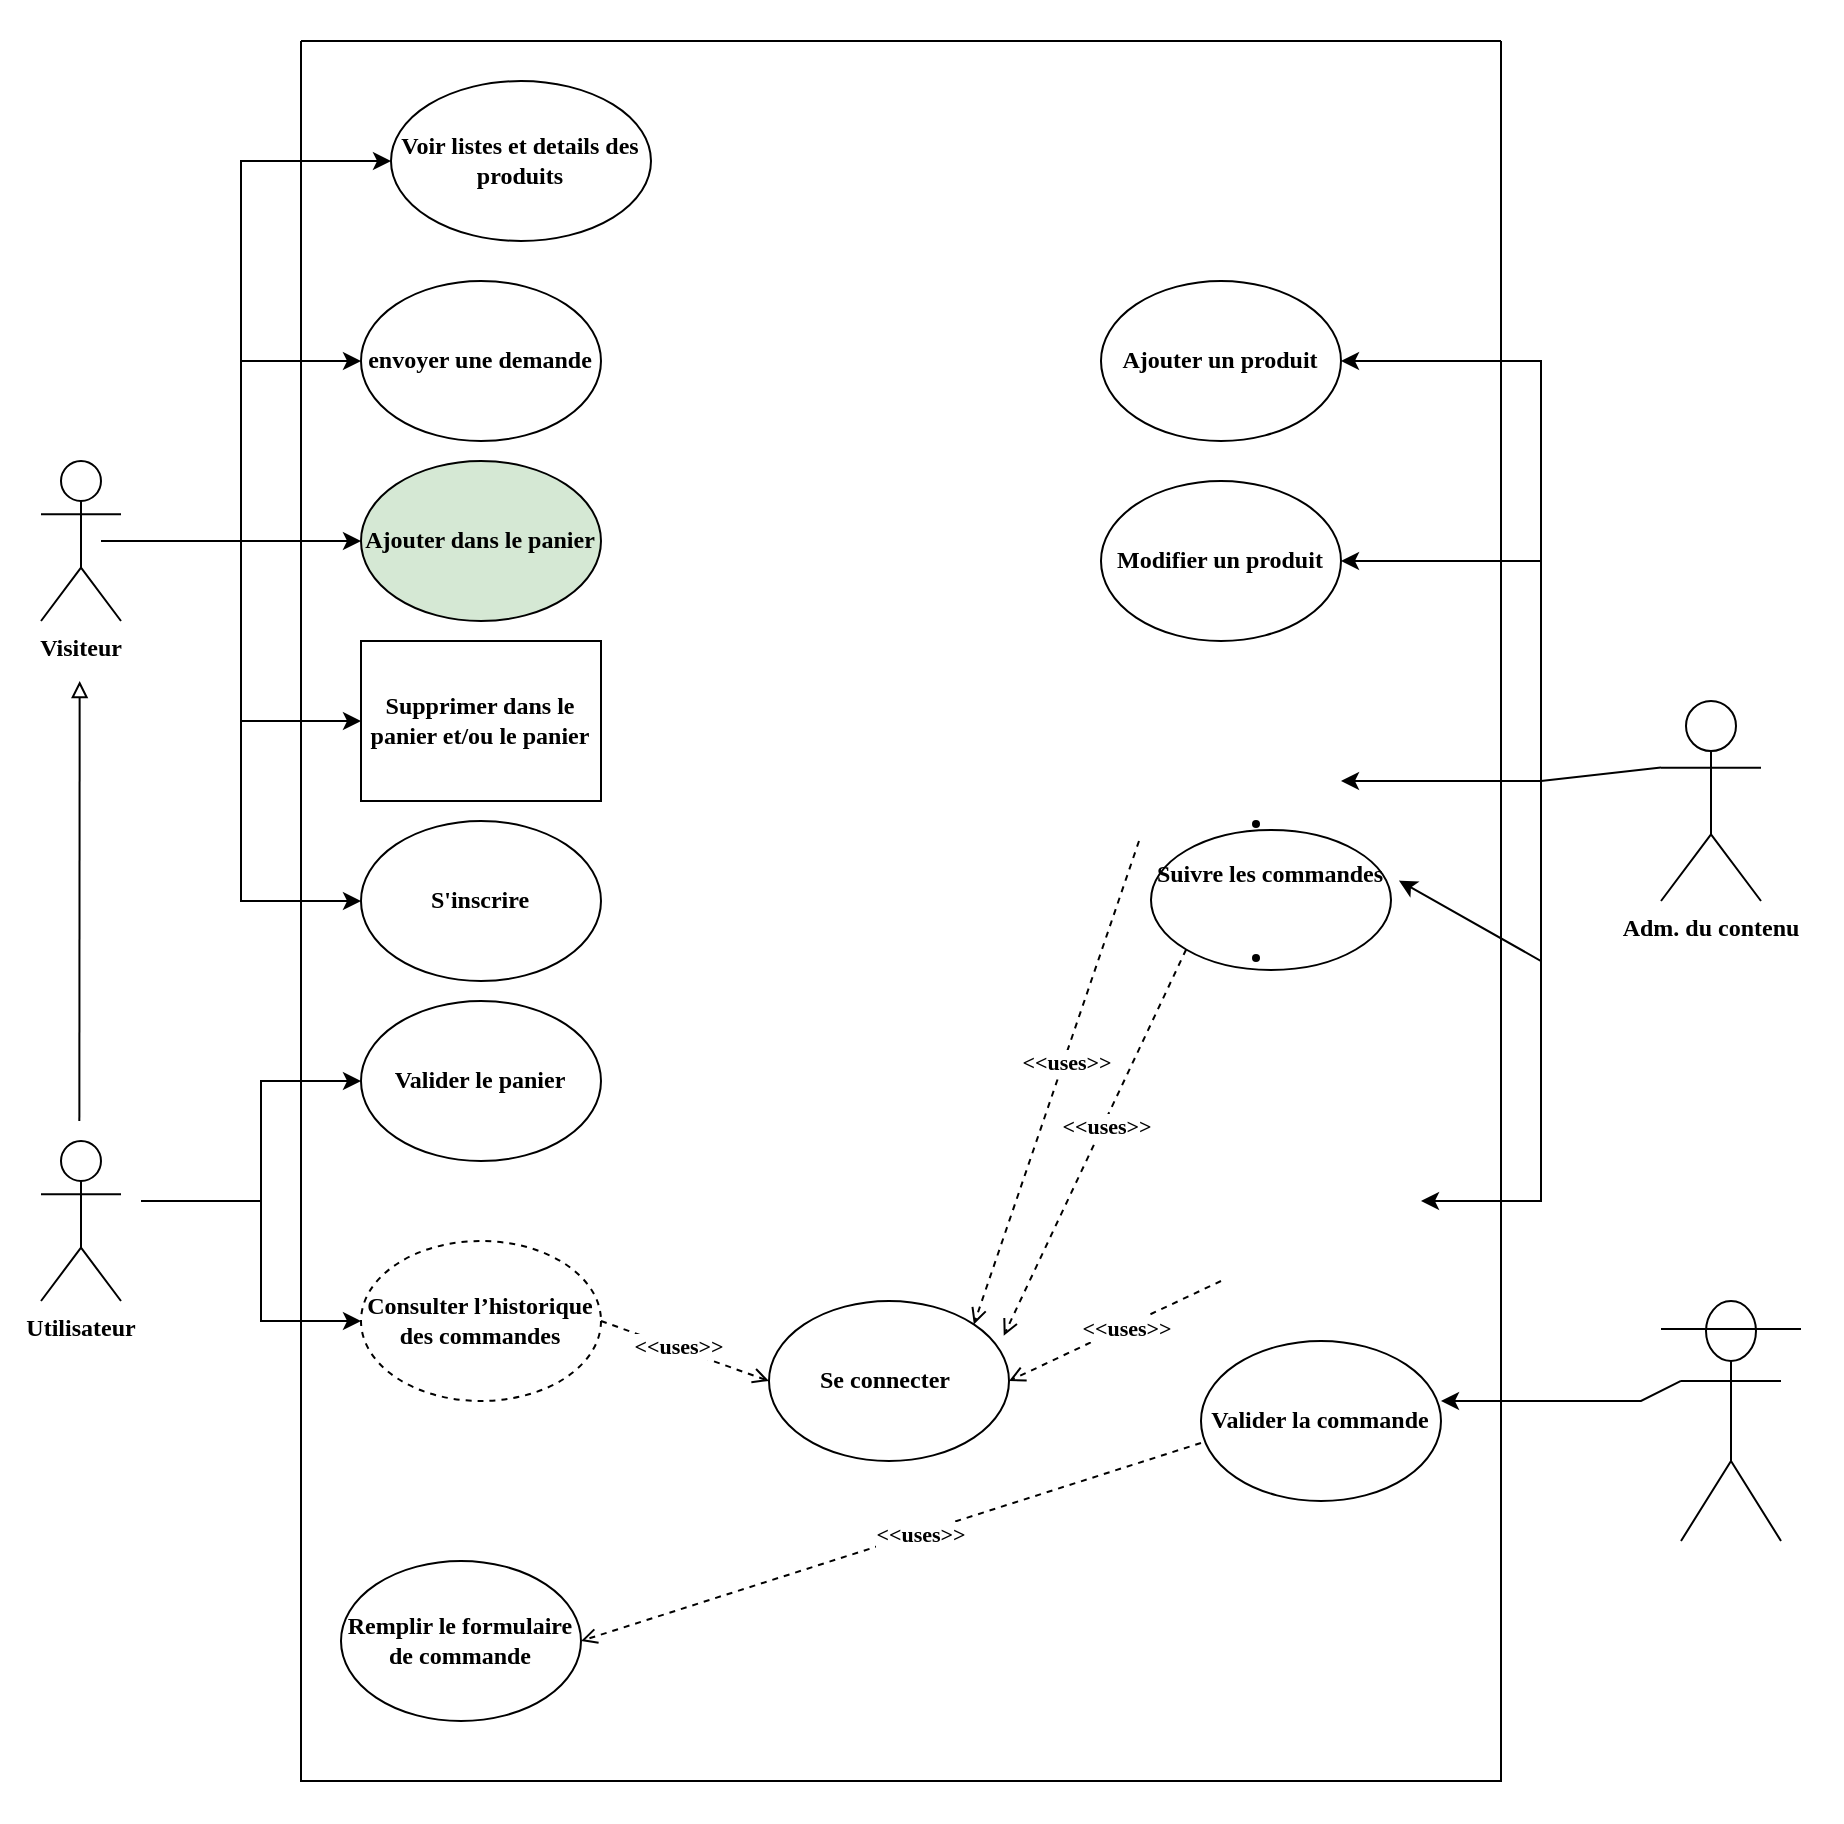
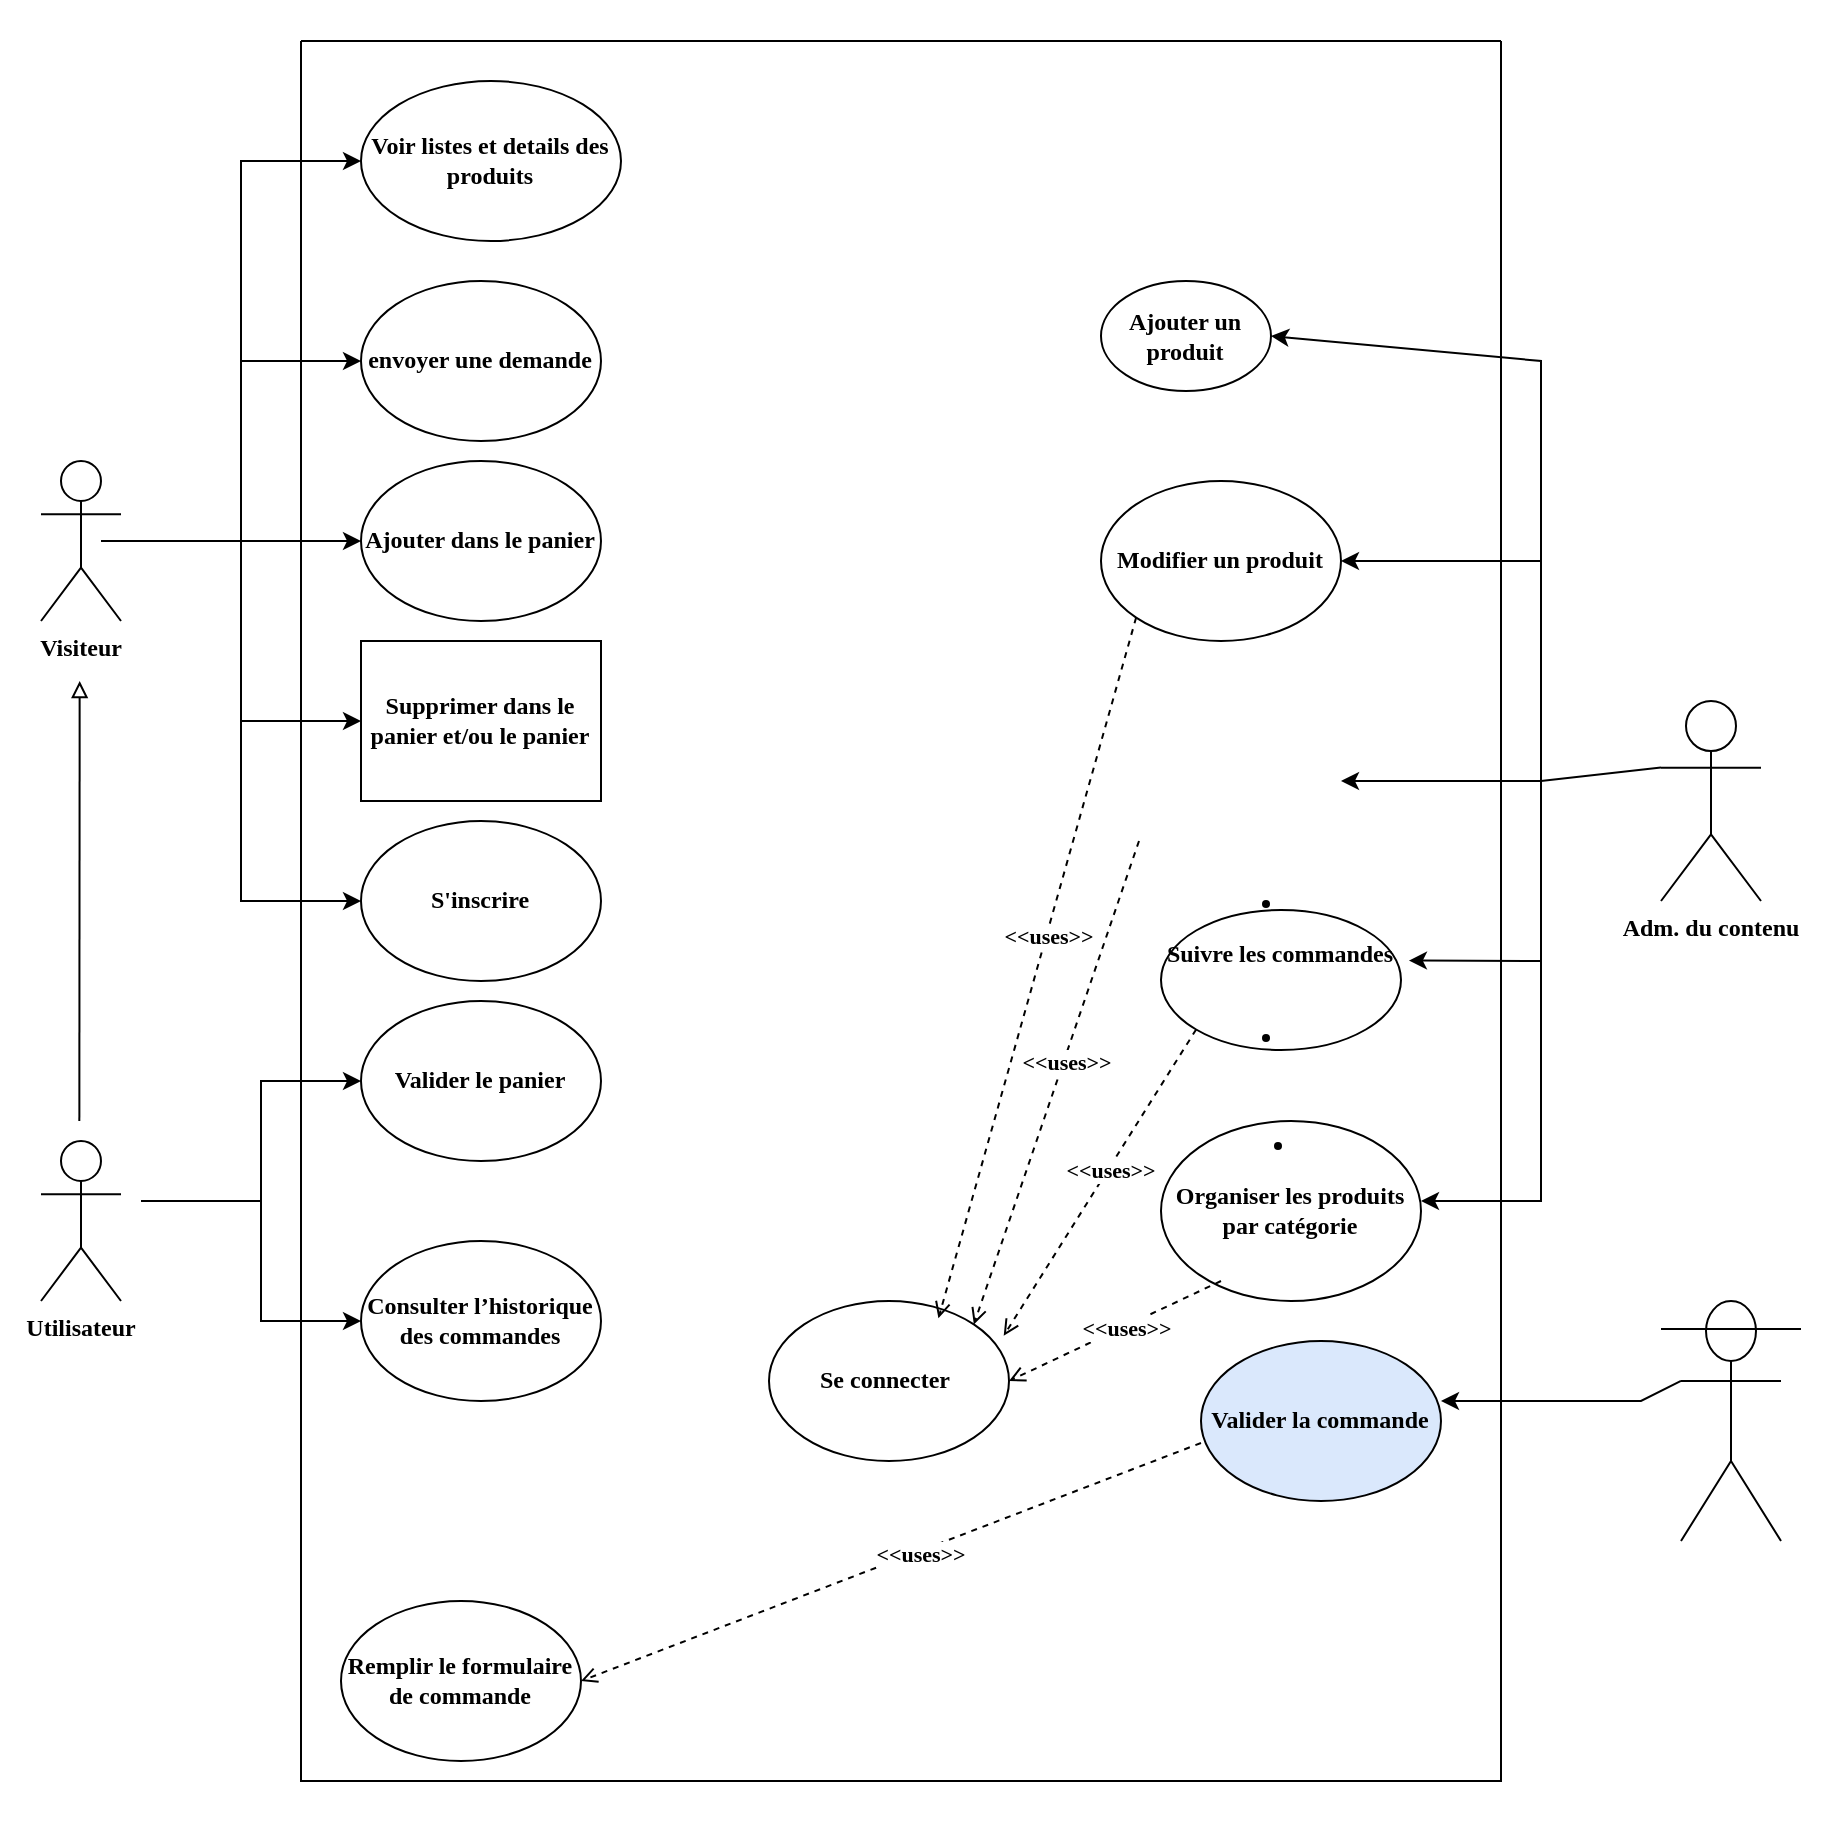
- <mxCell id="3" value="Voir listes et details des produits" style="ellipse;whiteSpace=wrap;html=1;fontFamily=Georgia;fontStyle=1" parent="2" vertex="1"><mxGeometry x="45" y="20" width="130" height="80" as="geometry" /></mxCell>
+ <mxCell id="3" value="Voir listes et details des produits" style="ellipse;whiteSpace=wrap;html=1;fontFamily=Georgia;fontStyle=1" parent="2" vertex="1"><mxGeometry x="30" y="20" width="130" height="80" as="geometry" /></mxCell>
- <mxCell id="10" value="Ajouter un produit" style="ellipse;whiteSpace=wrap;html=1;fontFamily=Georgia;fontStyle=1" parent="2" vertex="1"><mxGeometry x="400" y="120" width="120" height="80" as="geometry" /></mxCell>
+ <mxCell id="10" value="Ajouter un produit" style="ellipse;whiteSpace=wrap;html=1;fontFamily=Georgia;fontStyle=1" parent="2" vertex="1"><mxGeometry x="400" y="120" width="85" height="55" as="geometry" /></mxCell>
- <mxCell id="5" value="Ajouter dans le panier" style="ellipse;whiteSpace=wrap;html=1;fontFamily=Georgia;fontStyle=1;fillColor=#d5e8d4;" parent="2" vertex="1"><mxGeometry x="30" y="210" width="120" height="80" as="geometry" /></mxCell>
+ <mxCell id="5" value="Ajouter dans le panier" style="ellipse;whiteSpace=wrap;html=1;fontFamily=Georgia;fontStyle=1" parent="2" vertex="1"><mxGeometry x="30" y="210" width="120" height="80" as="geometry" /></mxCell>
- <mxCell id="9" value="&lt;li data-start=&quot;967&quot; data-end=&quot;991&quot;&gt;&lt;p data-start=&quot;969&quot; data-end=&quot;991&quot;&gt;Suivre les commandes&lt;/p&gt;&lt;/li&gt;&lt;br&gt;&lt;li data-start=&quot;967&quot; data-end=&quot;991&quot;&gt;&lt;p data-start=&quot;969&quot; data-end=&quot;991&quot;&gt;&lt;/p&gt;&lt;/li&gt;" style="ellipse;whiteSpace=wrap;html=1;fontFamily=Georgia;fontStyle=1" parent="2" vertex="1"><mxGeometry x="425" y="394.5" width="120" height="70" as="geometry" /></mxCell>
+ <mxCell id="9" value="&lt;li data-start=&quot;967&quot; data-end=&quot;991&quot;&gt;&lt;p data-start=&quot;969&quot; data-end=&quot;991&quot;&gt;Suivre les commandes&lt;/p&gt;&lt;/li&gt;&lt;br&gt;&lt;li data-start=&quot;967&quot; data-end=&quot;991&quot;&gt;&lt;p data-start=&quot;969&quot; data-end=&quot;991&quot;&gt;&lt;/p&gt;&lt;/li&gt;" style="ellipse;whiteSpace=wrap;html=1;fontFamily=Georgia;fontStyle=1" parent="2" vertex="1"><mxGeometry x="430" y="434.5" width="120" height="70" as="geometry" /></mxCell>
+ <mxCell id="23" value="" style="endArrow=open;html=1;rounded=0;endFill=0;dashed=1;exitX=0;exitY=1;exitDx=0;exitDy=0;entryX=0.706;entryY=0.108;entryDx=0;entryDy=0;entryPerimeter=0;fontFamily=Georgia;fontStyle=1" edge="1" parent="2" source="11" target="16"><mxGeometry width="50" height="50" relative="1" as="geometry"><mxPoint x="390" y="260" as="sourcePoint" /><mxPoint x="491" y="307" as="targetPoint" /></mxGeometry></mxCell>
+ <mxCell id="24" value="&amp;lt;&amp;lt;uses&amp;gt;&amp;gt;" style="edgeLabel;html=1;align=center;verticalAlign=middle;resizable=0;points=[];fontFamily=Georgia;fontStyle=1" vertex="1" connectable="0" parent="23"><mxGeometry x="-0.092" y="1" relative="1" as="geometry"><mxPoint as="offset" /></mxGeometry></mxCell>
+ <mxCell id="8" value="&lt;li data-start=&quot;926&quot; data-end=&quot;966&quot;&gt;&lt;p data-start=&quot;928&quot; data-end=&quot;966&quot;&gt;Organiser les produits par catégorie&lt;/p&gt;&lt;br&gt;&lt;/li&gt;" style="ellipse;whiteSpace=wrap;html=1;fontFamily=Georgia;fontStyle=1" parent="2" vertex="1"><mxGeometry x="430" y="540" width="130" height="90" as="geometry" /></mxCell>
- <mxCell id="18" value="Consulter l’historique des commandes" style="ellipse;whiteSpace=wrap;html=1;fontFamily=Georgia;fontStyle=1;dashed=1;" parent="2" vertex="1"><mxGeometry x="30" y="600" width="120" height="80" as="geometry" /></mxCell>
+ <mxCell id="18" value="Consulter l’historique des commandes" style="ellipse;whiteSpace=wrap;html=1;fontFamily=Georgia;fontStyle=1" parent="2" vertex="1"><mxGeometry x="30" y="600" width="120" height="80" as="geometry" /></mxCell>
- <mxCell id="19" value="" style="endArrow=open;html=1;rounded=0;endFill=0;dashed=1;entryX=0;entryY=0.5;entryDx=0;entryDy=0;exitX=1;exitY=0.5;exitDx=0;exitDy=0;fontFamily=Georgia;fontStyle=1" parent="2" source="18" target="16" edge="1"><mxGeometry width="50" height="50" relative="1" as="geometry"><mxPoint x="150" y="730" as="sourcePoint" /><mxPoint x="164" y="690" as="targetPoint" /></mxGeometry></mxCell>
- <mxCell id="20" value="&amp;lt;&amp;lt;uses&amp;gt;&amp;gt;" style="edgeLabel;html=1;align=center;verticalAlign=middle;resizable=0;points=[];fontFamily=Georgia;fontStyle=1" parent="19" vertex="1" connectable="0"><mxGeometry x="-0.092" y="1" relative="1" as="geometry"><mxPoint as="offset" /></mxGeometry></mxCell>
- <mxCell id="31" value="Valider la commande" style="ellipse;whiteSpace=wrap;html=1;fontFamily=Georgia;fontStyle=1" vertex="1" parent="2"><mxGeometry x="450" y="650" width="120" height="80" as="geometry" /></mxCell>
+ <mxCell id="31" value="Valider la commande" style="ellipse;whiteSpace=wrap;html=1;fontFamily=Georgia;fontStyle=1;fillColor=#dae8fc;" vertex="1" parent="2"><mxGeometry x="450" y="650" width="120" height="80" as="geometry" /></mxCell>
- <mxCell id="34" value="Remplir le formulaire de commande" style="ellipse;whiteSpace=wrap;html=1;fontFamily=Georgia;fontStyle=1" vertex="1" parent="2"><mxGeometry x="20" y="760" width="120" height="80" as="geometry" /></mxCell>
+ <mxCell id="34" value="Remplir le formulaire de commande" style="ellipse;whiteSpace=wrap;html=1;fontFamily=Georgia;fontStyle=1" vertex="1" parent="2"><mxGeometry x="20" y="780" width="120" height="80" as="geometry" /></mxCell>
